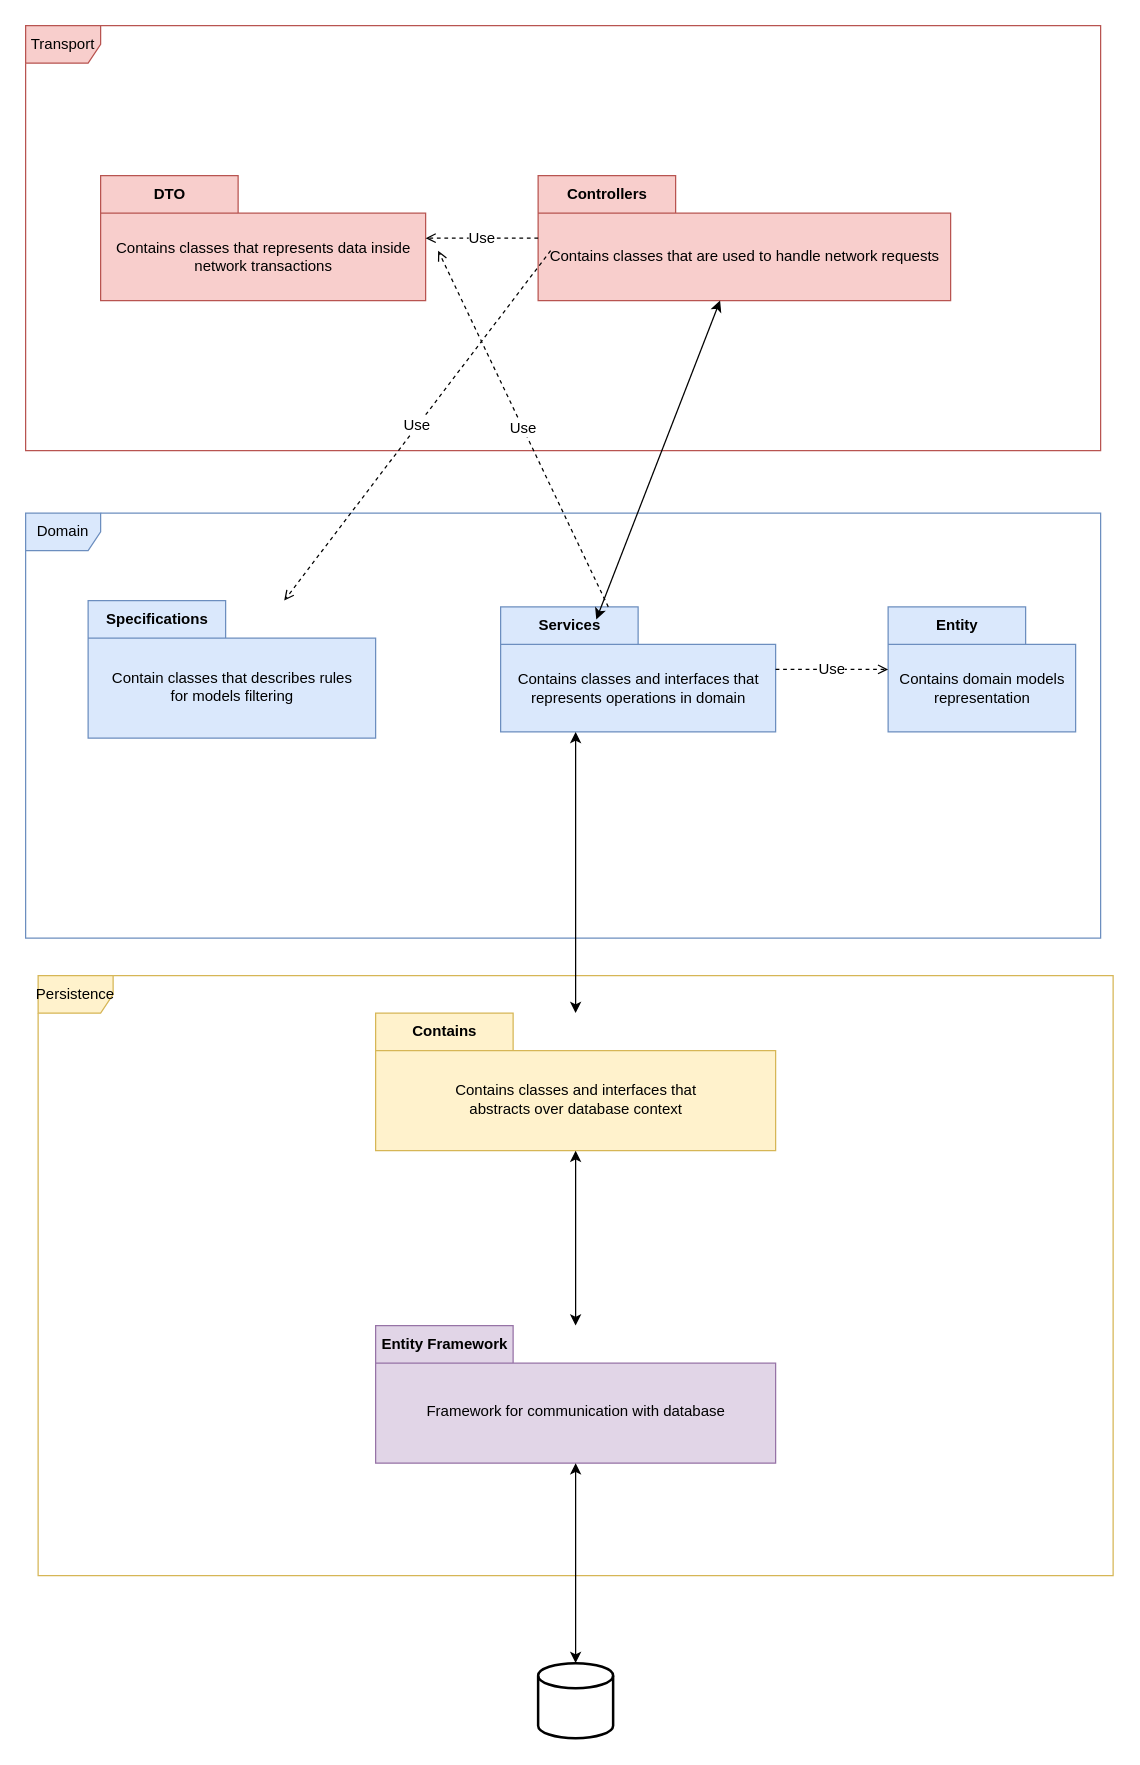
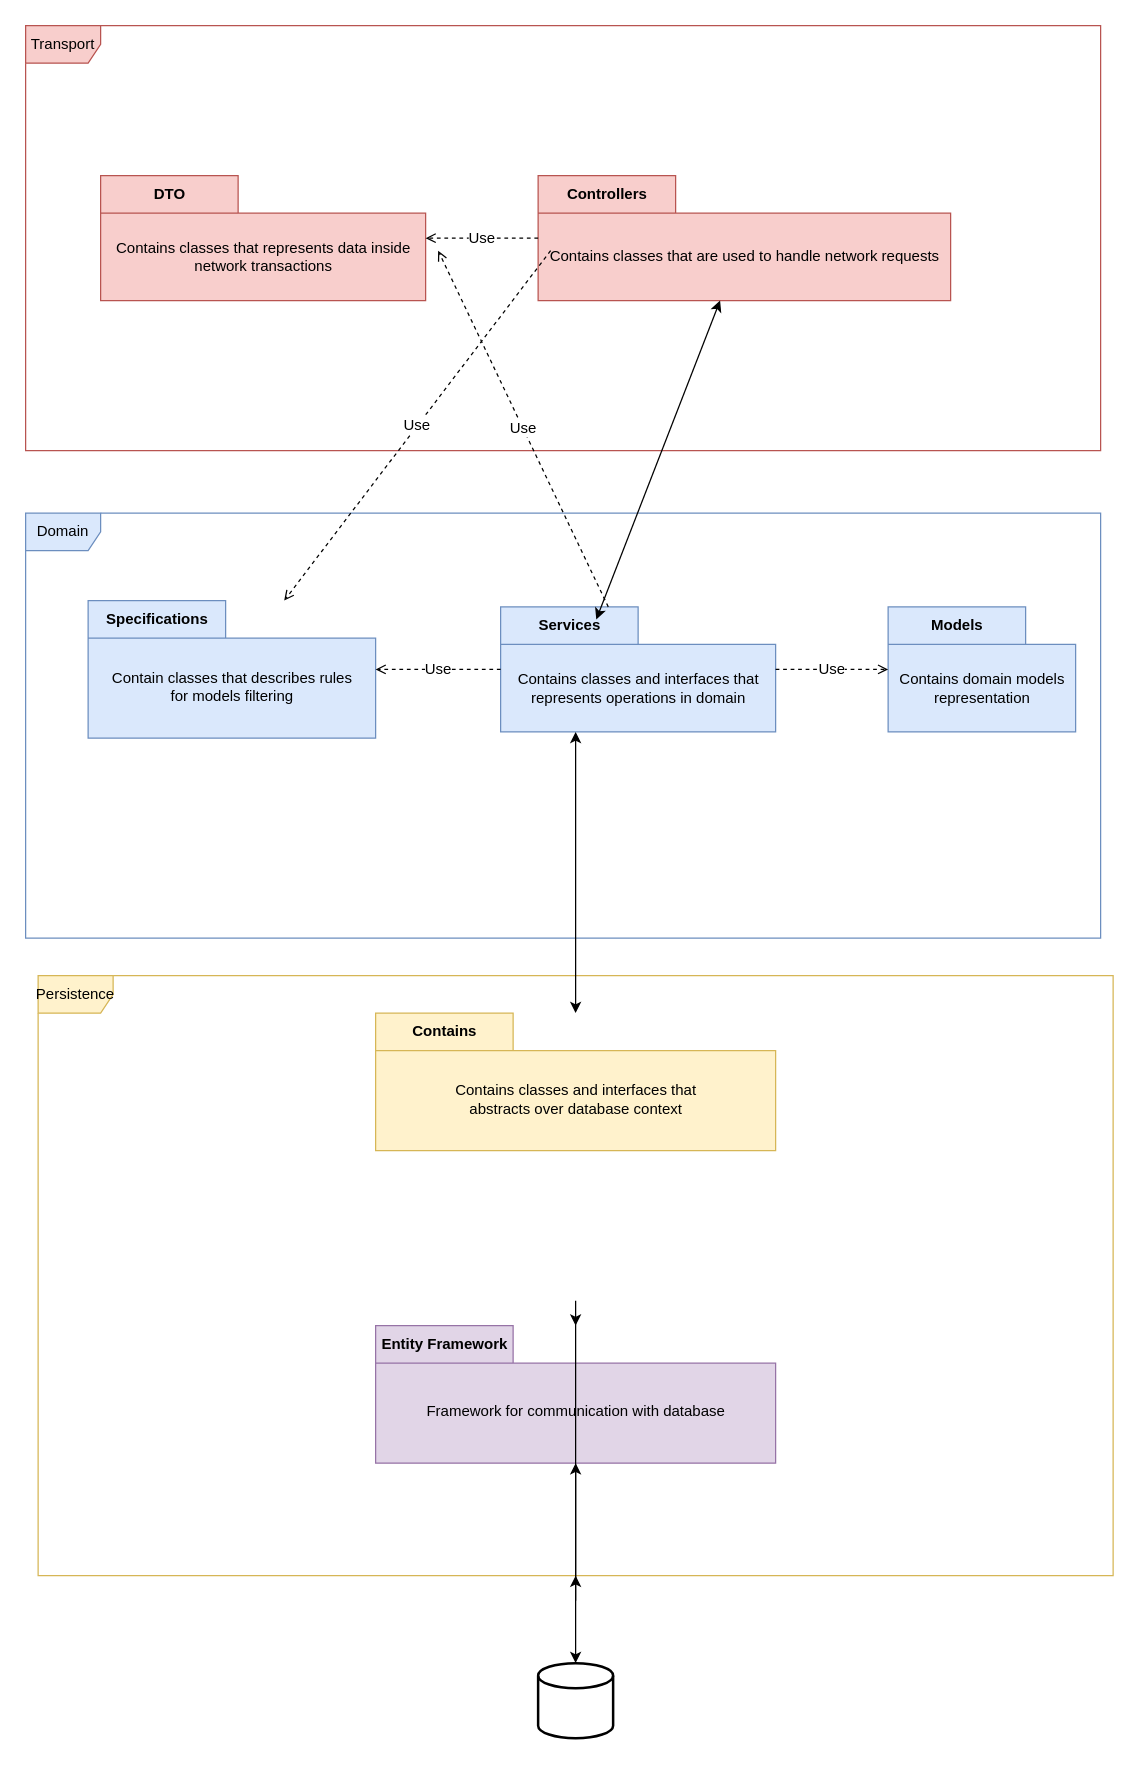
- <mxCell id="3" value="Entity" style="shape=folder;fontStyle=1;tabWidth=110;tabHeight=30;tabPosition=left;html=1;boundedLbl=1;labelInHeader=1;container=1;collapsible=0;shadow=0;fontSize=12;fillColor=#dae8fc;strokeColor=#6c8ebf;" vertex="1" parent="1"><mxGeometry x="710" y="485" width="150" height="100" as="geometry" /></mxCell>
+ <mxCell id="3" value="Models" style="shape=folder;fontStyle=1;tabWidth=110;tabHeight=30;tabPosition=left;html=1;boundedLbl=1;labelInHeader=1;container=1;collapsible=0;shadow=0;fontSize=12;fillColor=#dae8fc;strokeColor=#6c8ebf;" vertex="1" parent="1"><mxGeometry x="710" y="485" width="150" height="100" as="geometry" /></mxCell>
+ <mxCell id="24" value="Use" style="endArrow=open;dashed=1;html=1;rounded=0;fontSize=12;" edge="1" parent="1" source="5" target="11"><mxGeometry width="160" relative="1" as="geometry"><mxPoint x="280" y="430" as="sourcePoint" /><mxPoint x="440" y="430" as="targetPoint" /></mxGeometry></mxCell>
- <mxCell id="21" style="edgeStyle=orthogonalEdgeStyle;rounded=0;orthogonalLoop=1;jettySize=auto;html=1;fontSize=12;endArrow=classic;endFill=1;startArrow=classic;startFill=1;" edge="1" parent="1" source="17" target="15"><mxGeometry relative="1" as="geometry"><mxPoint x="490" y="1030" as="sourcePoint" /><mxPoint x="490" y="920" as="targetPoint" /></mxGeometry></mxCell>
+ <mxCell id="21" style="edgeStyle=orthogonalEdgeStyle;rounded=0;orthogonalLoop=1;jettySize=auto;html=1;fontSize=12;endArrow=classic;endFill=1;startArrow=classic;startFill=1;" edge="1" parent="1" source="17" target="10"><mxGeometry relative="1" as="geometry"><mxPoint x="490" y="1030" as="sourcePoint" /><mxPoint x="490" y="920" as="targetPoint" /></mxGeometry></mxCell>
